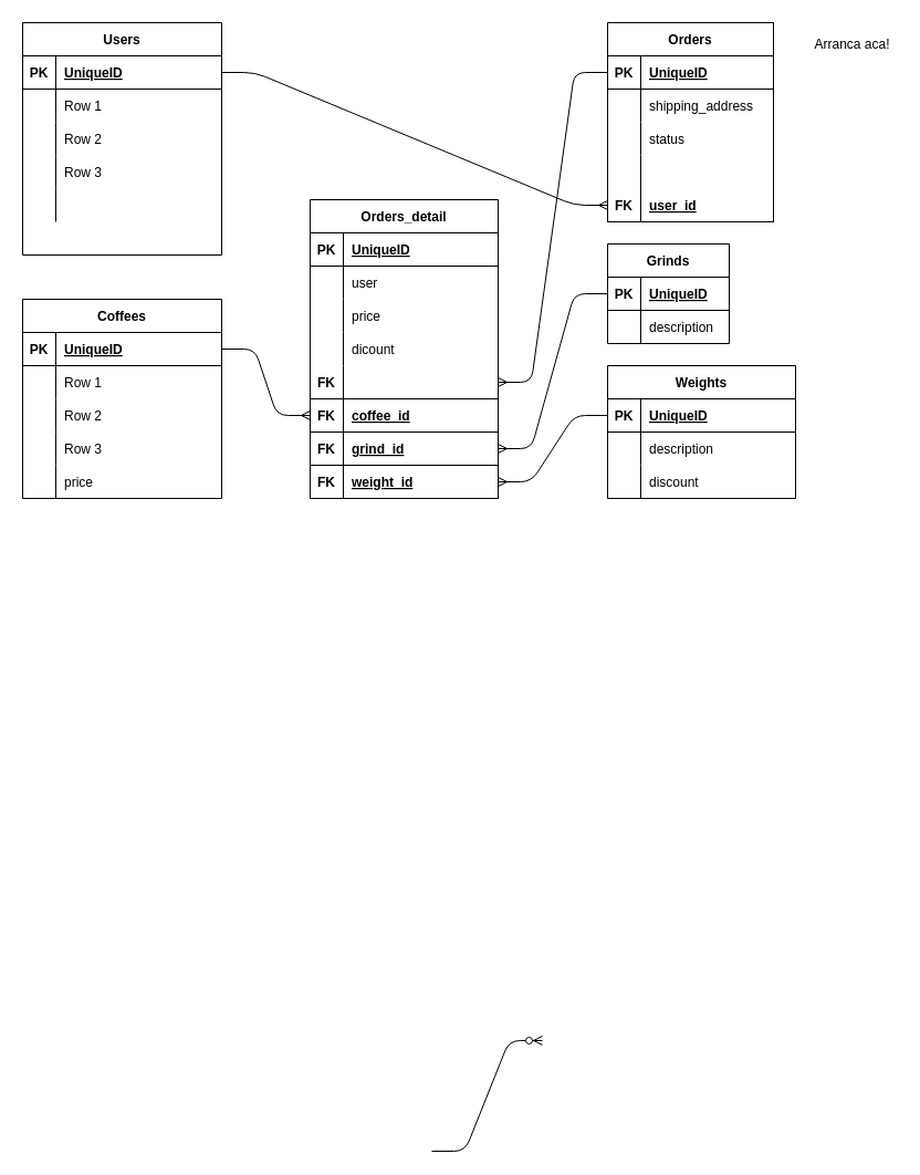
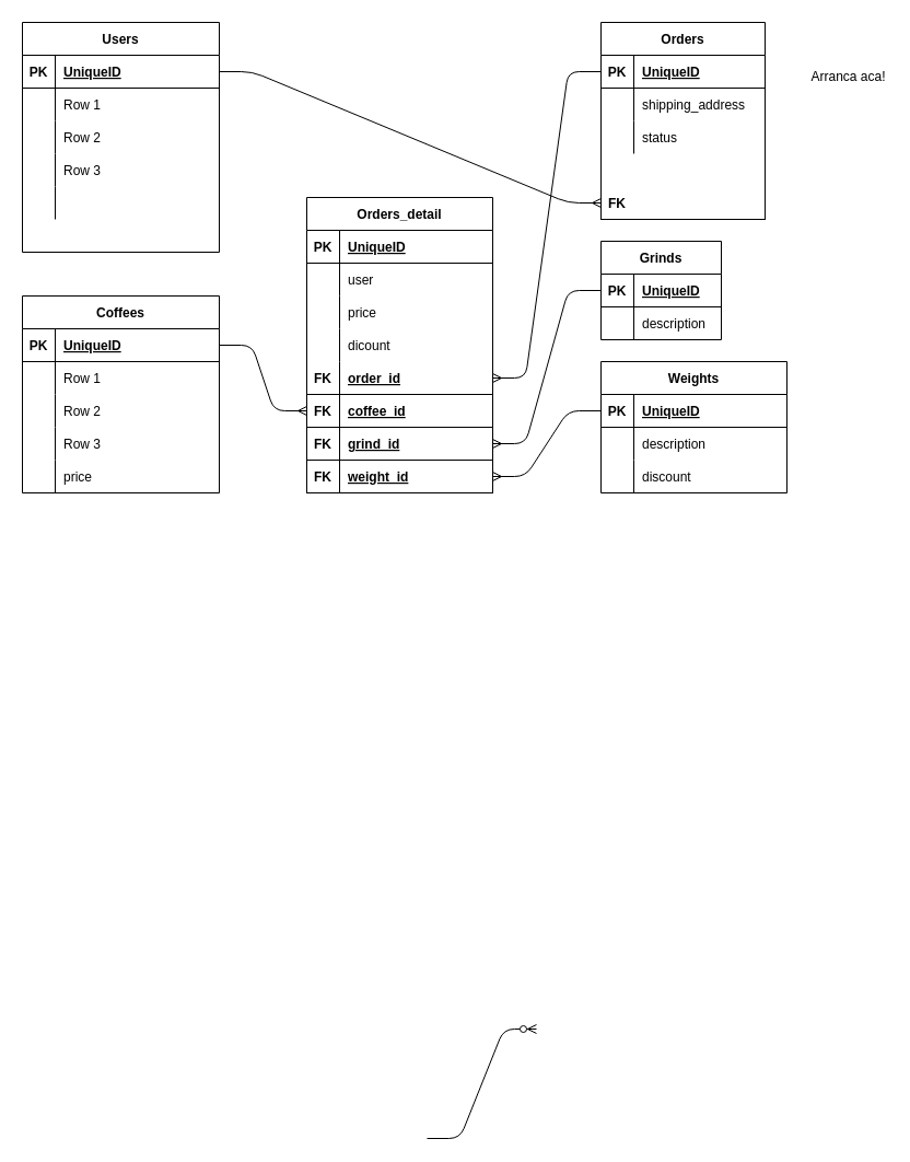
- <mxCell id="93" value="Arranca aca!" style="text;html=1;align=center;verticalAlign=middle;resizable=0;points=[];autosize=1;" parent="1" vertex="1"><mxGeometry x="730" y="30" width="80" height="20" as="geometry" /></mxCell>
+ <mxCell id="93" value="Arranca aca!" style="text;html=1;align=center;verticalAlign=middle;resizable=0;points=[];autosize=1;" parent="1" vertex="1"><mxGeometry x="735" y="60" width="80" height="20" as="geometry" /></mxCell>
- <mxCell id="67" value="user_id" style="shape=partialRectangle;connectable=0;fillColor=none;top=0;left=0;bottom=0;right=0;align=left;spacingLeft=6;fontStyle=5;overflow=hidden;" parent="65" vertex="1"><mxGeometry x="30" width="120" height="30" as="geometry" /></mxCell>
+ <mxCell id="83" value="order_id" style="shape=partialRectangle;connectable=0;fillColor=none;top=0;left=0;bottom=0;right=0;align=left;spacingLeft=6;fontStyle=5;overflow=hidden;" parent="81" vertex="1"><mxGeometry x="30" width="140" height="30" as="geometry" /></mxCell>
